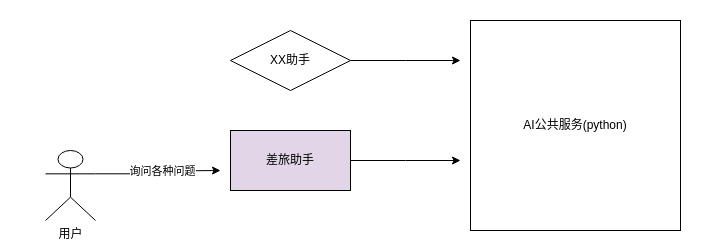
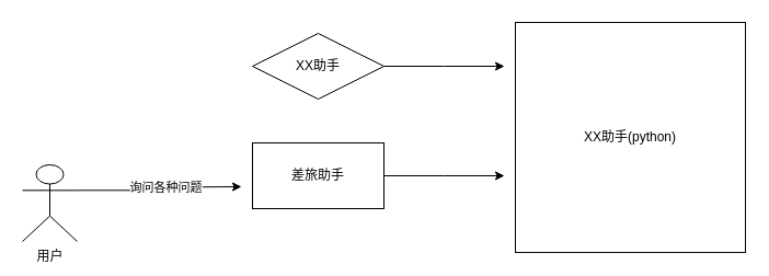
- <mxCell id="9" value="AI公共服务(python)" style="whiteSpace=wrap;html=1;aspect=fixed;" vertex="1" parent="1"><mxGeometry x="470" y="20" width="210" height="210" as="geometry" /></mxCell>
+ <mxCell id="9" value="XX助手(python)" style="whiteSpace=wrap;html=1;aspect=fixed;" vertex="1" parent="1"><mxGeometry x="470" y="20" width="210" height="210" as="geometry" /></mxCell>
- <mxCell id="8" value="差旅助手" style="rounded=0;whiteSpace=wrap;html=1;fillColor=#e1d5e7;" vertex="1" parent="1"><mxGeometry x="230" y="130" width="120" height="60" as="geometry" /></mxCell>
+ <mxCell id="8" value="差旅助手" style="rounded=0;whiteSpace=wrap;html=1;" vertex="1" parent="1"><mxGeometry x="230" y="130" width="120" height="60" as="geometry" /></mxCell>
- <mxCell id="4" value="用户" style="shape=umlActor;verticalLabelPosition=bottom;verticalAlign=top;html=1;outlineConnect=0;" vertex="1" parent="1"><mxGeometry x="45" y="150" width="50" height="70" as="geometry" /></mxCell>
+ <mxCell id="4" value="用户" style="shape=umlActor;verticalLabelPosition=bottom;verticalAlign=top;html=1;outlineConnect=0;" vertex="1" parent="1"><mxGeometry x="20" y="150" width="50" height="70" as="geometry" /></mxCell>
